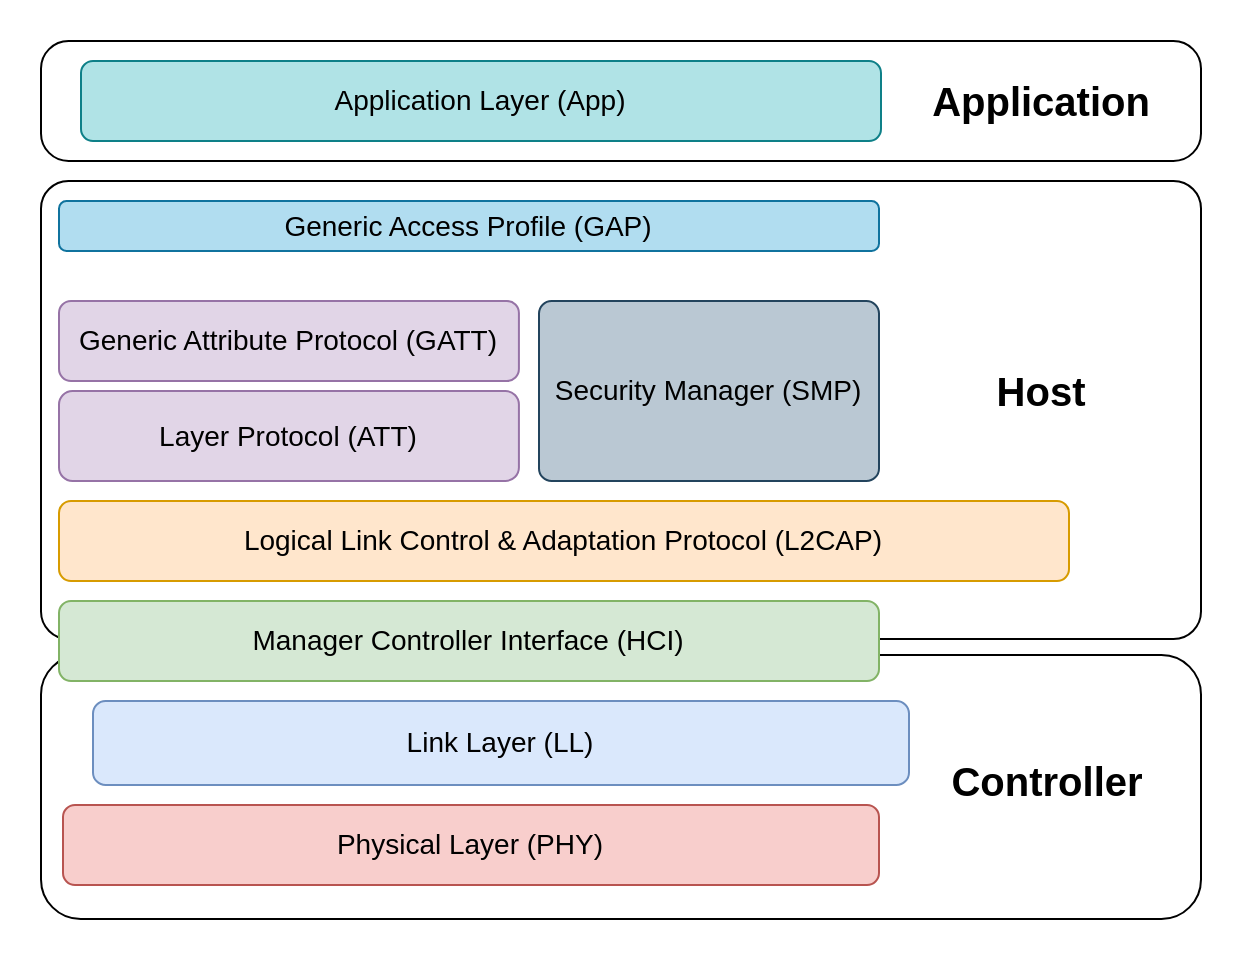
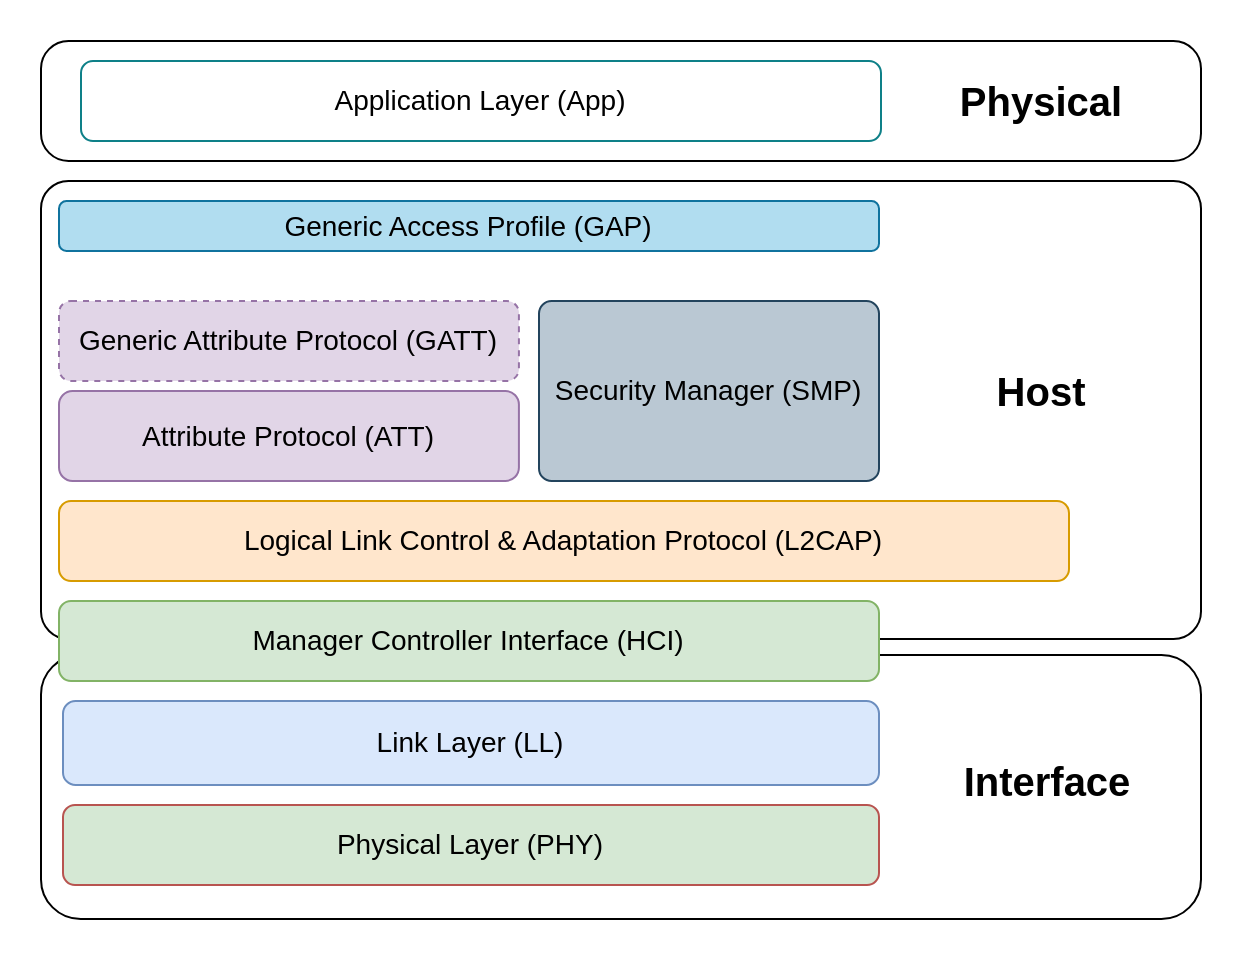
- <mxCell id="16" value="Application Layer (App)" style="rounded=1;whiteSpace=wrap;html=1;fontSize=14;fillColor=#b0e3e6;strokeColor=#0e8088;" vertex="1" parent="1"><mxGeometry x="40" y="30" width="400" height="40" as="geometry" /></mxCell>
+ <mxCell id="16" value="Application Layer (App)" style="rounded=1;whiteSpace=wrap;html=1;fontSize=14;fillColor=#ffffff;strokeColor=#0e8088;" vertex="1" parent="1"><mxGeometry x="40" y="30" width="400" height="40" as="geometry" /></mxCell>
- <mxCell id="15" value="Application" style="text;strokeColor=none;fillColor=none;html=1;fontSize=20;fontStyle=1;verticalAlign=middle;align=center;" vertex="1" parent="1"><mxGeometry x="440" y="30" width="160" height="40" as="geometry" /></mxCell>
+ <mxCell id="15" value="Physical" style="text;strokeColor=none;fillColor=none;html=1;fontSize=20;fontStyle=1;verticalAlign=middle;align=center;" vertex="1" parent="1"><mxGeometry x="440" y="30" width="160" height="40" as="geometry" /></mxCell>
- <mxCell id="4" value="Generic Attribute Protocol (GATT)" style="rounded=1;whiteSpace=wrap;html=1;fontSize=14;fillColor=#e1d5e7;strokeColor=#9673a6;" vertex="1" parent="1"><mxGeometry x="29" y="150" width="229.96" height="40" as="geometry" /></mxCell>
+ <mxCell id="4" value="Generic Attribute Protocol (GATT)" style="rounded=1;whiteSpace=wrap;html=1;fontSize=14;fillColor=#e1d5e7;strokeColor=#9673a6;dashed=1;" vertex="1" parent="1"><mxGeometry x="29" y="150" width="229.96" height="40" as="geometry" /></mxCell>
- <mxCell id="6" value="Layer Protocol (ATT)" style="rounded=1;whiteSpace=wrap;html=1;fontSize=14;fillColor=#e1d5e7;strokeColor=#9673a6;" vertex="1" parent="1"><mxGeometry x="29" y="195" width="229.96" height="45" as="geometry" /></mxCell>
+ <mxCell id="6" value="Attribute Protocol (ATT)" style="rounded=1;whiteSpace=wrap;html=1;fontSize=14;fillColor=#e1d5e7;strokeColor=#9673a6;" vertex="1" parent="1"><mxGeometry x="29" y="195" width="229.96" height="45" as="geometry" /></mxCell>
- <mxCell id="13" value="Link Layer (LL)" style="rounded=1;whiteSpace=wrap;html=1;fontSize=14;fillColor=#dae8fc;strokeColor=#6c8ebf;" vertex="1" parent="1"><mxGeometry x="46" y="350" width="408" height="42" as="geometry" /></mxCell>
+ <mxCell id="13" value="Link Layer (LL)" style="rounded=1;whiteSpace=wrap;html=1;fontSize=14;fillColor=#dae8fc;strokeColor=#6c8ebf;" vertex="1" parent="1"><mxGeometry x="31" y="350" width="408" height="42" as="geometry" /></mxCell>
- <mxCell id="11" value="Controller" style="text;strokeColor=none;fillColor=none;html=1;fontSize=20;fontStyle=1;verticalAlign=middle;align=center;" vertex="1" parent="1"><mxGeometry x="470.004" y="370" width="105.263" height="40" as="geometry" /></mxCell>
+ <mxCell id="11" value="Interface" style="text;strokeColor=none;fillColor=none;html=1;fontSize=20;fontStyle=1;verticalAlign=middle;align=center;" vertex="1" parent="1"><mxGeometry x="470.004" y="370" width="105.263" height="40" as="geometry" /></mxCell>
- <mxCell id="12" value="Physical Layer (PHY)" style="rounded=1;whiteSpace=wrap;html=1;fontSize=14;fillColor=#f8cecc;strokeColor=#b85450;" vertex="1" parent="1"><mxGeometry x="31" y="402" width="408" height="40" as="geometry" /></mxCell>
+ <mxCell id="12" value="Physical Layer (PHY)" style="rounded=1;whiteSpace=wrap;html=1;fontSize=14;fillColor=#d5e8d4;strokeColor=#b85450;" vertex="1" parent="1"><mxGeometry x="31" y="402" width="408" height="40" as="geometry" /></mxCell>
